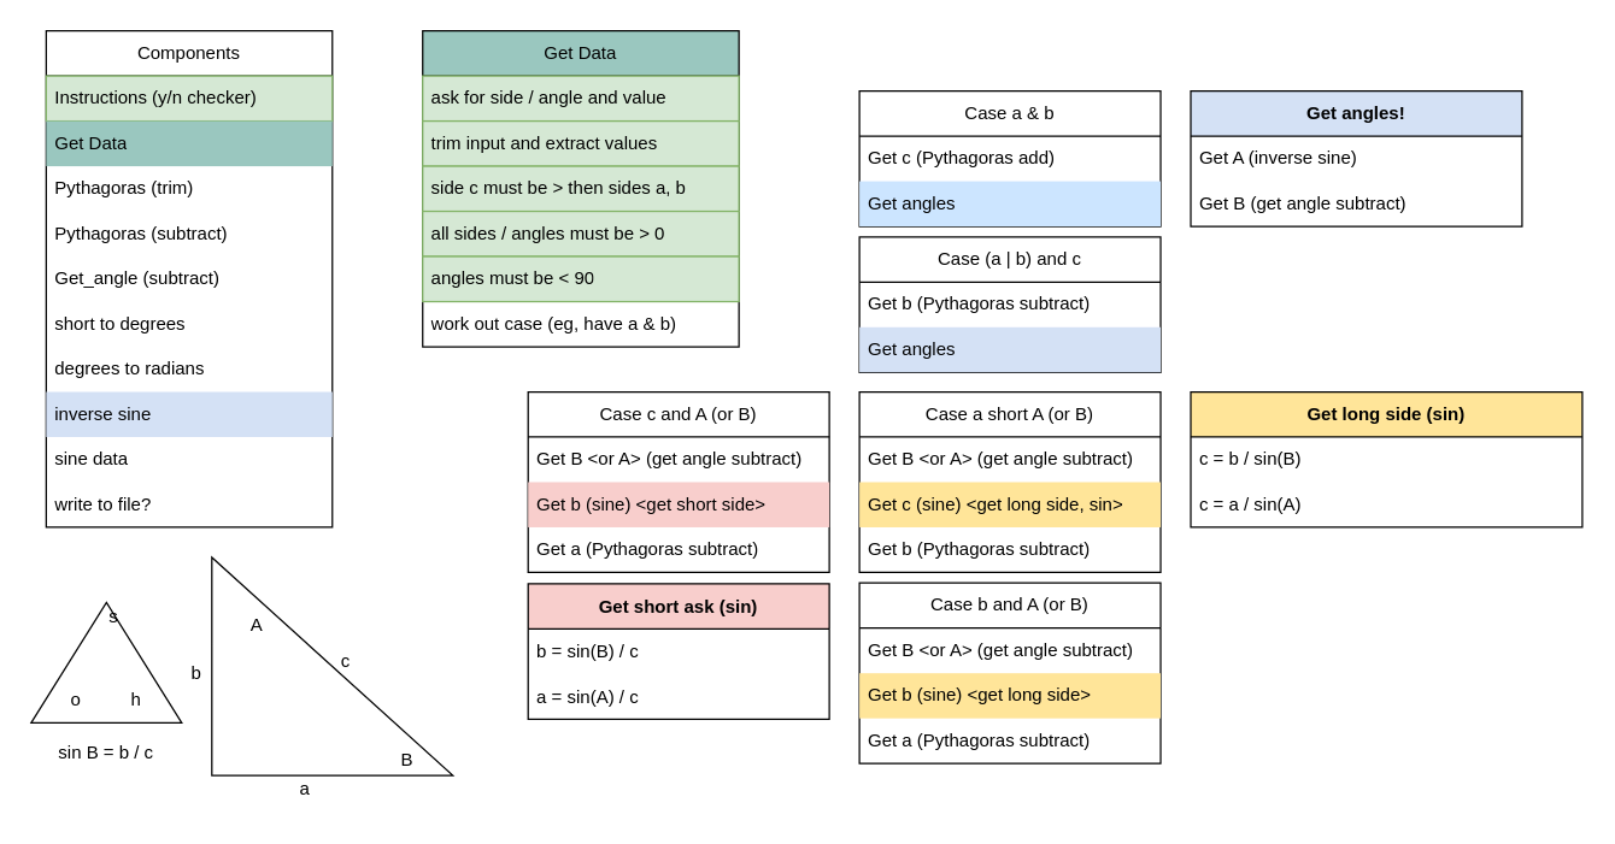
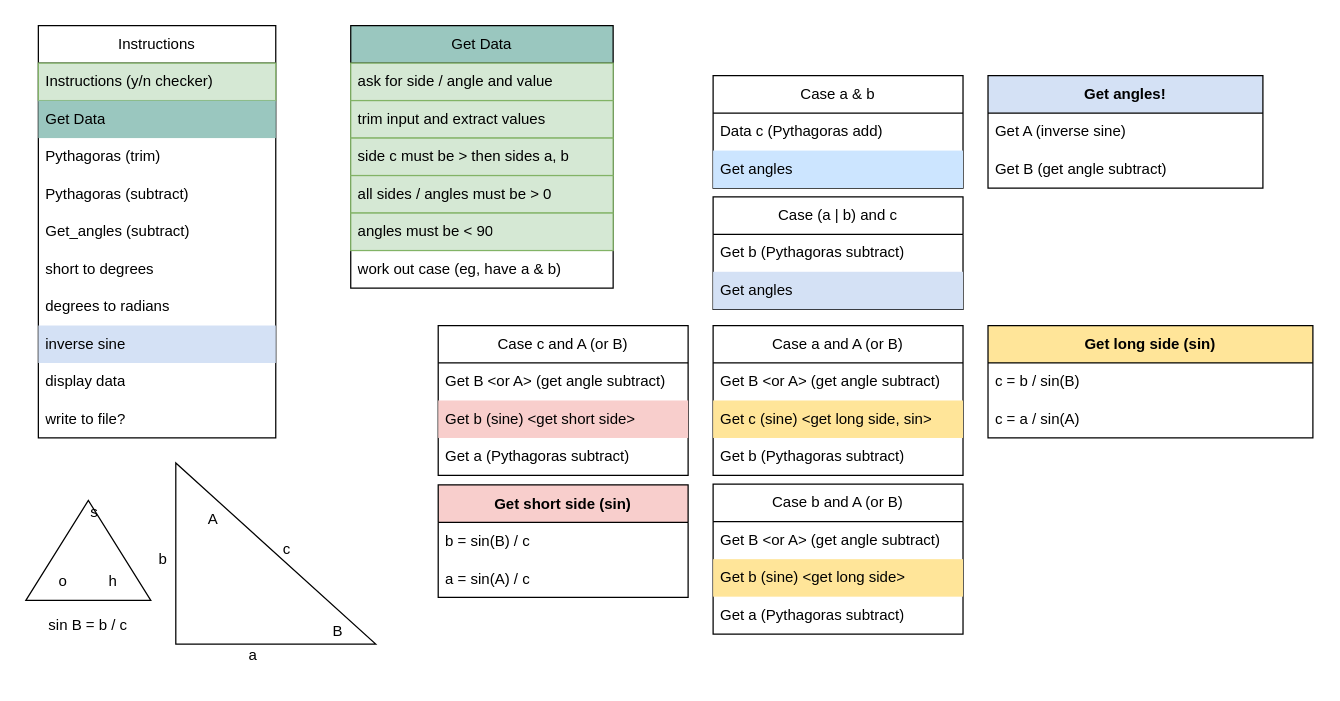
- <mxCell id="3" value="Components" style="swimlane;fontStyle=0;childLayout=stackLayout;horizontal=1;startSize=30;horizontalStack=0;resizeParent=1;resizeParentMax=0;resizeLast=0;collapsible=1;marginBottom=0;whiteSpace=wrap;html=1;" vertex="1" parent="1"><mxGeometry x="30" y="20" width="190" height="330" as="geometry" /></mxCell>
+ <mxCell id="3" value="Instructions" style="swimlane;fontStyle=0;childLayout=stackLayout;horizontal=1;startSize=30;horizontalStack=0;resizeParent=1;resizeParentMax=0;resizeLast=0;collapsible=1;marginBottom=0;whiteSpace=wrap;html=1;" vertex="1" parent="1"><mxGeometry x="30" y="20" width="190" height="330" as="geometry" /></mxCell>
- <mxCell id="22" value="Get c (Pythagoras add)" style="text;strokeColor=none;fillColor=none;align=left;verticalAlign=middle;spacingLeft=4;spacingRight=4;overflow=hidden;points=[[0,0.5],[1,0.5]];portConstraint=eastwest;rotatable=0;whiteSpace=wrap;html=1;" vertex="1" parent="21"><mxGeometry y="30" width="200" height="30" as="geometry" /></mxCell>
+ <mxCell id="22" value="Data c (Pythagoras add)" style="text;strokeColor=none;fillColor=none;align=left;verticalAlign=middle;spacingLeft=4;spacingRight=4;overflow=hidden;points=[[0,0.5],[1,0.5]];portConstraint=eastwest;rotatable=0;whiteSpace=wrap;html=1;" vertex="1" parent="21"><mxGeometry y="30" width="200" height="30" as="geometry" /></mxCell>
- <mxCell id="8" value="Get_angle (subtract)" style="text;strokeColor=none;fillColor=none;align=left;verticalAlign=middle;spacingLeft=4;spacingRight=4;overflow=hidden;points=[[0,0.5],[1,0.5]];portConstraint=eastwest;rotatable=0;whiteSpace=wrap;html=1;" vertex="1" parent="3"><mxGeometry y="150" width="190" height="30" as="geometry" /></mxCell>
+ <mxCell id="8" value="Get_angles (subtract)" style="text;strokeColor=none;fillColor=none;align=left;verticalAlign=middle;spacingLeft=4;spacingRight=4;overflow=hidden;points=[[0,0.5],[1,0.5]];portConstraint=eastwest;rotatable=0;whiteSpace=wrap;html=1;" vertex="1" parent="3"><mxGeometry y="150" width="190" height="30" as="geometry" /></mxCell>
- <mxCell id="30" value="Case a short A (or B)" style="swimlane;fontStyle=0;childLayout=stackLayout;horizontal=1;startSize=30;horizontalStack=0;resizeParent=1;resizeParentMax=0;resizeLast=0;collapsible=1;marginBottom=0;whiteSpace=wrap;html=1;" vertex="1" parent="1"><mxGeometry x="570" y="260" width="200" height="120" as="geometry" /></mxCell>
+ <mxCell id="30" value="Case a and A (or B)" style="swimlane;fontStyle=0;childLayout=stackLayout;horizontal=1;startSize=30;horizontalStack=0;resizeParent=1;resizeParentMax=0;resizeLast=0;collapsible=1;marginBottom=0;whiteSpace=wrap;html=1;" vertex="1" parent="1"><mxGeometry x="570" y="260" width="200" height="120" as="geometry" /></mxCell>
- <mxCell id="12" value="sine data" style="text;strokeColor=none;fillColor=none;align=left;verticalAlign=middle;spacingLeft=4;spacingRight=4;overflow=hidden;points=[[0,0.5],[1,0.5]];portConstraint=eastwest;rotatable=0;whiteSpace=wrap;html=1;" vertex="1" parent="3"><mxGeometry y="270" width="190" height="30" as="geometry" /></mxCell>
+ <mxCell id="12" value="display data" style="text;strokeColor=none;fillColor=none;align=left;verticalAlign=middle;spacingLeft=4;spacingRight=4;overflow=hidden;points=[[0,0.5],[1,0.5]];portConstraint=eastwest;rotatable=0;whiteSpace=wrap;html=1;" vertex="1" parent="3"><mxGeometry y="270" width="190" height="30" as="geometry" /></mxCell>
- <mxCell id="52" value="Get short ask (sin)" style="swimlane;fontStyle=1;childLayout=stackLayout;horizontal=1;startSize=30;horizontalStack=0;resizeParent=1;resizeParentMax=0;resizeLast=0;collapsible=1;marginBottom=0;whiteSpace=wrap;html=1;fillColor=#F8CECC;" vertex="1" parent="1"><mxGeometry x="350" y="387.5" width="200" height="90" as="geometry" /></mxCell>
+ <mxCell id="52" value="Get short side (sin)" style="swimlane;fontStyle=1;childLayout=stackLayout;horizontal=1;startSize=30;horizontalStack=0;resizeParent=1;resizeParentMax=0;resizeLast=0;collapsible=1;marginBottom=0;whiteSpace=wrap;html=1;fillColor=#F8CECC;" vertex="1" parent="1"><mxGeometry x="350" y="387.5" width="200" height="90" as="geometry" /></mxCell>
